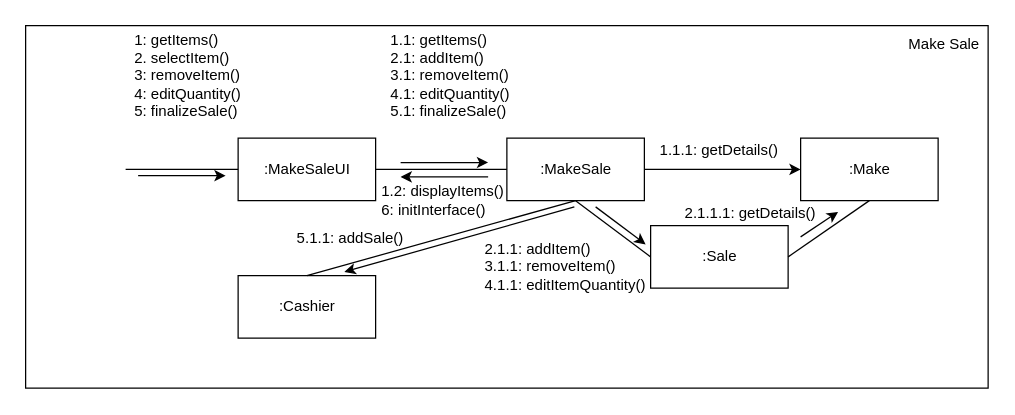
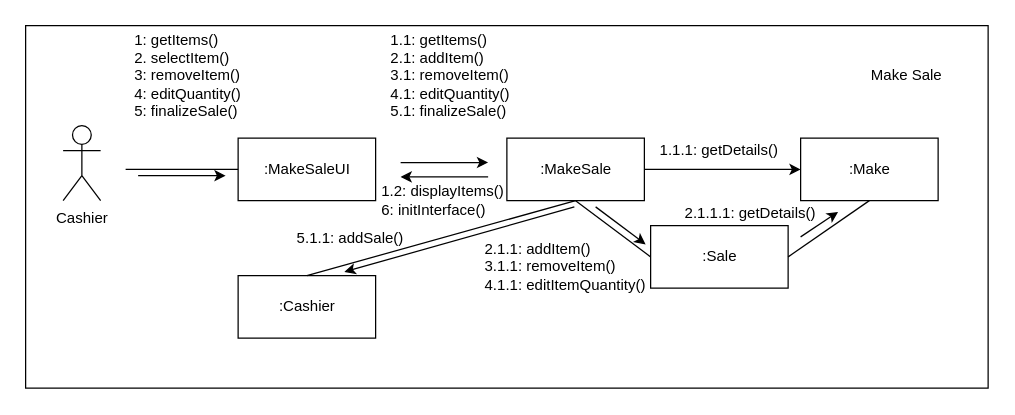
- <mxCell id="27" value="Make Sale" style="text;html=1;strokeColor=none;fillColor=none;align=center;verticalAlign=middle;whiteSpace=wrap;rounded=0;" vertex="1" parent="1"><mxGeometry x="720" y="20" width="70" height="30" as="geometry" /></mxCell>
+ <mxCell id="27" value="Make Sale" style="text;html=1;strokeColor=none;fillColor=none;align=center;verticalAlign=middle;whiteSpace=wrap;rounded=0;" vertex="1" parent="1"><mxGeometry x="690" y="45" width="70" height="30" as="geometry" /></mxCell>
+ <mxCell id="3" value="Cashier" style="shape=umlActor;verticalLabelPosition=bottom;verticalAlign=top;html=1;" parent="1" vertex="1"><mxGeometry x="50" y="100" width="30" height="60" as="geometry" /></mxCell>
- <mxCell id="10" value="" style="endArrow=none;html=1;rounded=0;exitX=0;exitY=0.5;exitDx=0;exitDy=0;entryX=1;entryY=0.5;entryDx=0;entryDy=0;" parent="1" source="5" target="4" edge="1"><mxGeometry width="50" height="50" relative="1" as="geometry"><mxPoint x="100" y="140" as="sourcePoint" /><mxPoint x="330" y="160" as="targetPoint" /></mxGeometry></mxCell>
